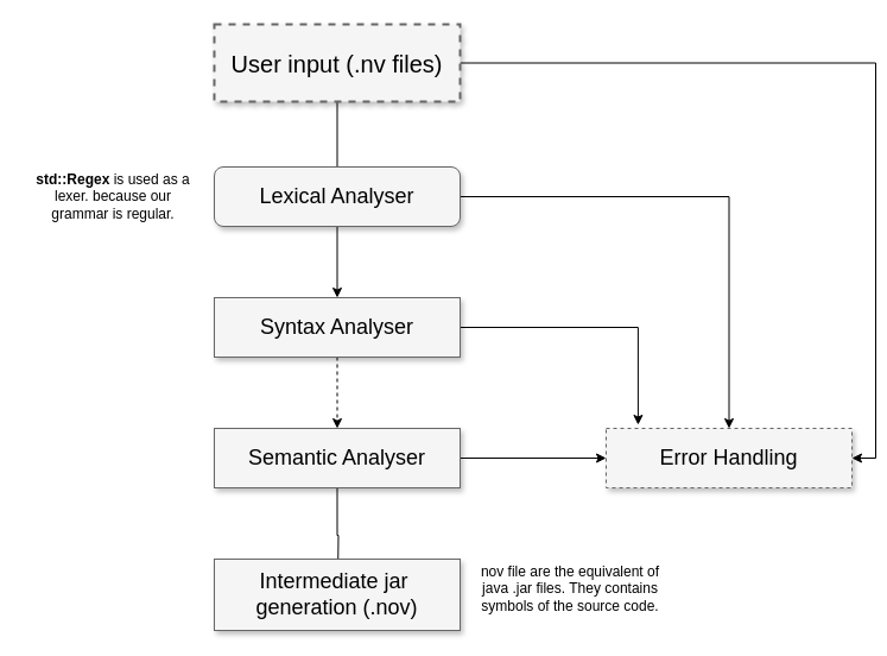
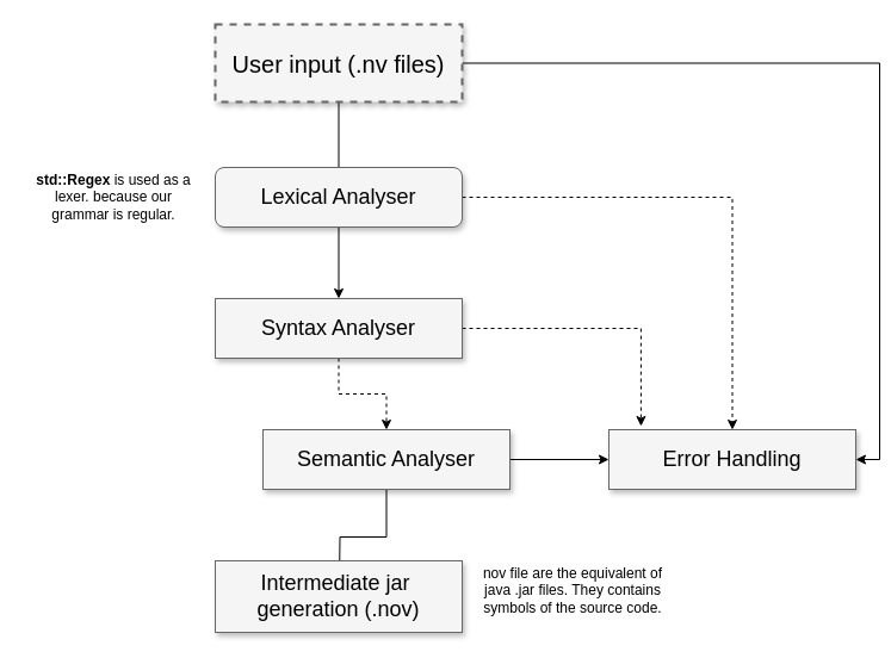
- <mxCell id="13" style="edgeStyle=orthogonalEdgeStyle;rounded=0;orthogonalLoop=1;jettySize=auto;html=1;exitX=1;exitY=0.5;exitDx=0;exitDy=0;entryX=0.5;entryY=0;entryDx=0;entryDy=0;" edge="1" parent="1" source="14" target="8"><mxGeometry relative="1" as="geometry" /></mxCell>
+ <mxCell id="13" style="edgeStyle=orthogonalEdgeStyle;rounded=0;orthogonalLoop=1;jettySize=auto;html=1;exitX=1;exitY=0.5;exitDx=0;exitDy=0;entryX=0.5;entryY=0;entryDx=0;entryDy=0;dashed=1;" edge="1" parent="1" source="14" target="8"><mxGeometry relative="1" as="geometry" /></mxCell>
- <mxCell id="6" style="edgeStyle=orthogonalEdgeStyle;rounded=0;orthogonalLoop=1;jettySize=auto;html=1;entryX=0.13;entryY=-0.06;entryDx=0;entryDy=0;entryPerimeter=0;" edge="1" parent="1" source="7" target="8"><mxGeometry relative="1" as="geometry" /></mxCell>
+ <mxCell id="6" style="edgeStyle=orthogonalEdgeStyle;rounded=0;orthogonalLoop=1;jettySize=auto;html=1;entryX=0.13;entryY=-0.06;entryDx=0;entryDy=0;entryPerimeter=0;dashed=1;" edge="1" parent="1" source="7" target="8"><mxGeometry relative="1" as="geometry" /></mxCell>
- <mxCell id="11" value="Semantic Analyser " style="whiteSpace=wrap;html=1;shadow=1;fontSize=18;fillColor=#f5f5f5;strokeColor=#666666;" vertex="1" parent="1"><mxGeometry x="180" y="360" width="207" height="50" as="geometry" /></mxCell>
+ <mxCell id="11" value="Semantic Analyser " style="whiteSpace=wrap;html=1;shadow=1;fontSize=18;fillColor=#f5f5f5;strokeColor=#666666;" vertex="1" parent="1"><mxGeometry x="220" y="360" width="207" height="50" as="geometry" /></mxCell>
- <mxCell id="8" value="&lt;div&gt;Error Handling&lt;br&gt;&lt;/div&gt;" style="whiteSpace=wrap;html=1;shadow=1;fontSize=18;fillColor=#f5f5f5;strokeColor=#666666;dashed=1;" vertex="1" parent="1"><mxGeometry x="510" y="360" width="207" height="50" as="geometry" /></mxCell>
+ <mxCell id="8" value="&lt;div&gt;Error Handling&lt;br&gt;&lt;/div&gt;" style="whiteSpace=wrap;html=1;shadow=1;fontSize=18;fillColor=#f5f5f5;strokeColor=#666666;" vertex="1" parent="1"><mxGeometry x="510" y="360" width="207" height="50" as="geometry" /></mxCell>
